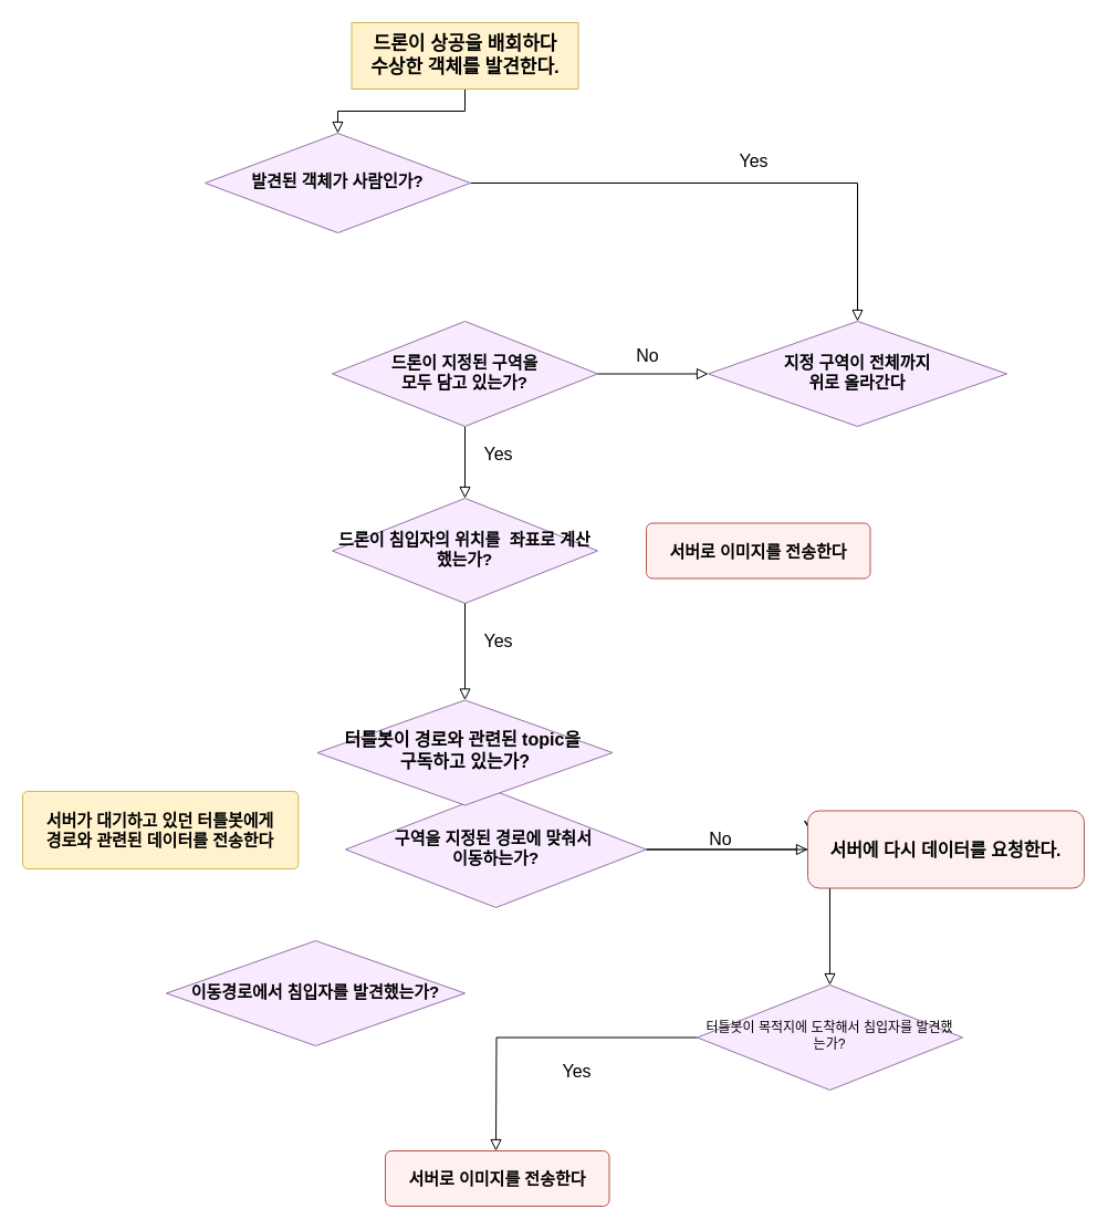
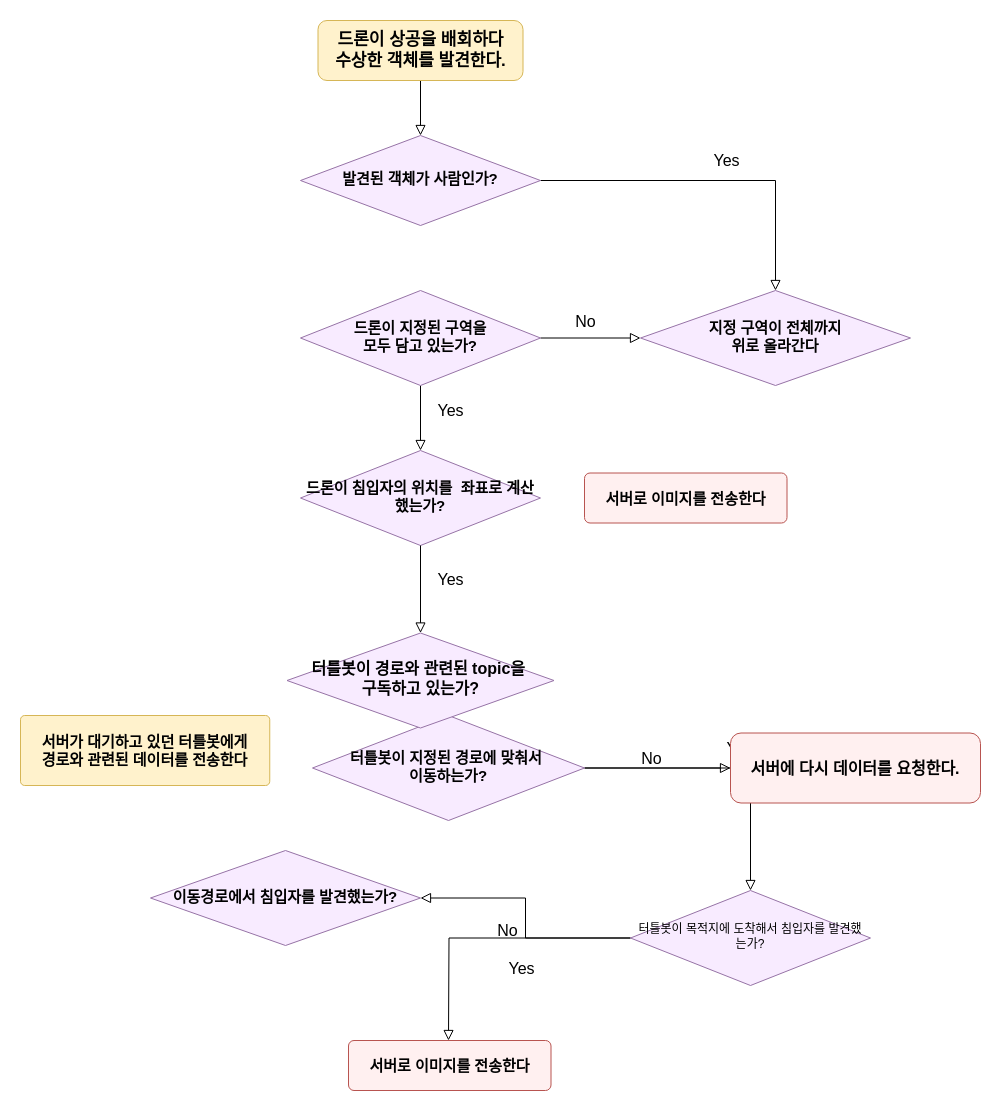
- <mxCell id="3" value="&lt;font style=&quot;font-size: 17px&quot;&gt;&lt;b&gt;드론이 상공을 배회하다 &lt;br&gt;수상한 객체를 발견한다.&lt;/b&gt;&lt;/font&gt;" style="whiteSpace=wrap;html=1;fontSize=12;glass=0;strokeWidth=1;shadow=0;strokeColor=#d6b656;fillColor=#fff2cc;rounded=0;" parent="1" vertex="1"><mxGeometry x="317.5" y="20" width="205" height="60" as="geometry" /></mxCell>
+ <mxCell id="3" value="&lt;font style=&quot;font-size: 17px&quot;&gt;&lt;b&gt;드론이 상공을 배회하다 &lt;br&gt;수상한 객체를 발견한다.&lt;/b&gt;&lt;/font&gt;" style="rounded=1;whiteSpace=wrap;html=1;fontSize=12;glass=0;strokeWidth=1;shadow=0;strokeColor=#d6b656;fillColor=#fff2cc;" parent="1" vertex="1"><mxGeometry x="317.5" y="20" width="205" height="60" as="geometry" /></mxCell>
- <mxCell id="5" value="&lt;font style=&quot;font-size: 15px&quot;&gt;&lt;b&gt;발견된 객체가 사람인가?&lt;/b&gt;&lt;/font&gt;" style="rhombus;whiteSpace=wrap;html=1;shadow=0;fontFamily=Helvetica;fontSize=12;align=center;strokeWidth=1;spacing=6;spacingTop=-4;strokeColor=#9673a6;fillColor=#F8EBFF;" parent="1" vertex="1"><mxGeometry x="185" y="120" width="240" height="90" as="geometry" /></mxCell>
+ <mxCell id="5" value="&lt;font style=&quot;font-size: 15px&quot;&gt;&lt;b&gt;발견된 객체가 사람인가?&lt;/b&gt;&lt;/font&gt;" style="rhombus;whiteSpace=wrap;html=1;shadow=0;fontFamily=Helvetica;fontSize=12;align=center;strokeWidth=1;spacing=6;spacingTop=-4;strokeColor=#9673a6;fillColor=#F8EBFF;" parent="1" vertex="1"><mxGeometry x="300" y="135" width="240" height="90" as="geometry" /></mxCell>
- <mxCell id="14" value="&lt;span style=&quot;font-size: 15px&quot;&gt;&lt;b&gt;구역을 지정된 경로에 맞춰서&amp;nbsp;&lt;br&gt;이동하는가?&lt;br&gt;&lt;/b&gt;&lt;/span&gt;" style="rhombus;whiteSpace=wrap;html=1;shadow=0;fontFamily=Helvetica;fontSize=12;align=center;strokeWidth=1;spacing=6;spacingTop=-4;strokeColor=#9673a6;fillColor=#F8EBFF;" vertex="1" parent="1"><mxGeometry x="312" y="715" width="272" height="105" as="geometry" /></mxCell>
+ <mxCell id="14" value="&lt;span style=&quot;font-size: 15px&quot;&gt;&lt;b&gt;터틀봇이 지정된 경로에 맞춰서&amp;nbsp;&lt;br&gt;이동하는가?&lt;br&gt;&lt;/b&gt;&lt;/span&gt;" style="rhombus;whiteSpace=wrap;html=1;shadow=0;fontFamily=Helvetica;fontSize=12;align=center;strokeWidth=1;spacing=6;spacingTop=-4;strokeColor=#9673a6;fillColor=#F8EBFF;" vertex="1" parent="1"><mxGeometry x="312" y="715" width="272" height="105" as="geometry" /></mxCell>
+ <mxCell id="17" value="&lt;font style=&quot;font-size: 16px&quot;&gt;No&lt;/font&gt;" style="edgeStyle=orthogonalEdgeStyle;rounded=0;html=1;jettySize=auto;orthogonalLoop=1;fontSize=11;endArrow=block;endFill=0;endSize=8;strokeWidth=1;shadow=0;labelBackgroundColor=none;" edge="1" source="18" target="20" parent="1"><mxGeometry x="-0.091" y="18" relative="1" as="geometry"><mxPoint y="1" as="offset" /></mxGeometry></mxCell>
